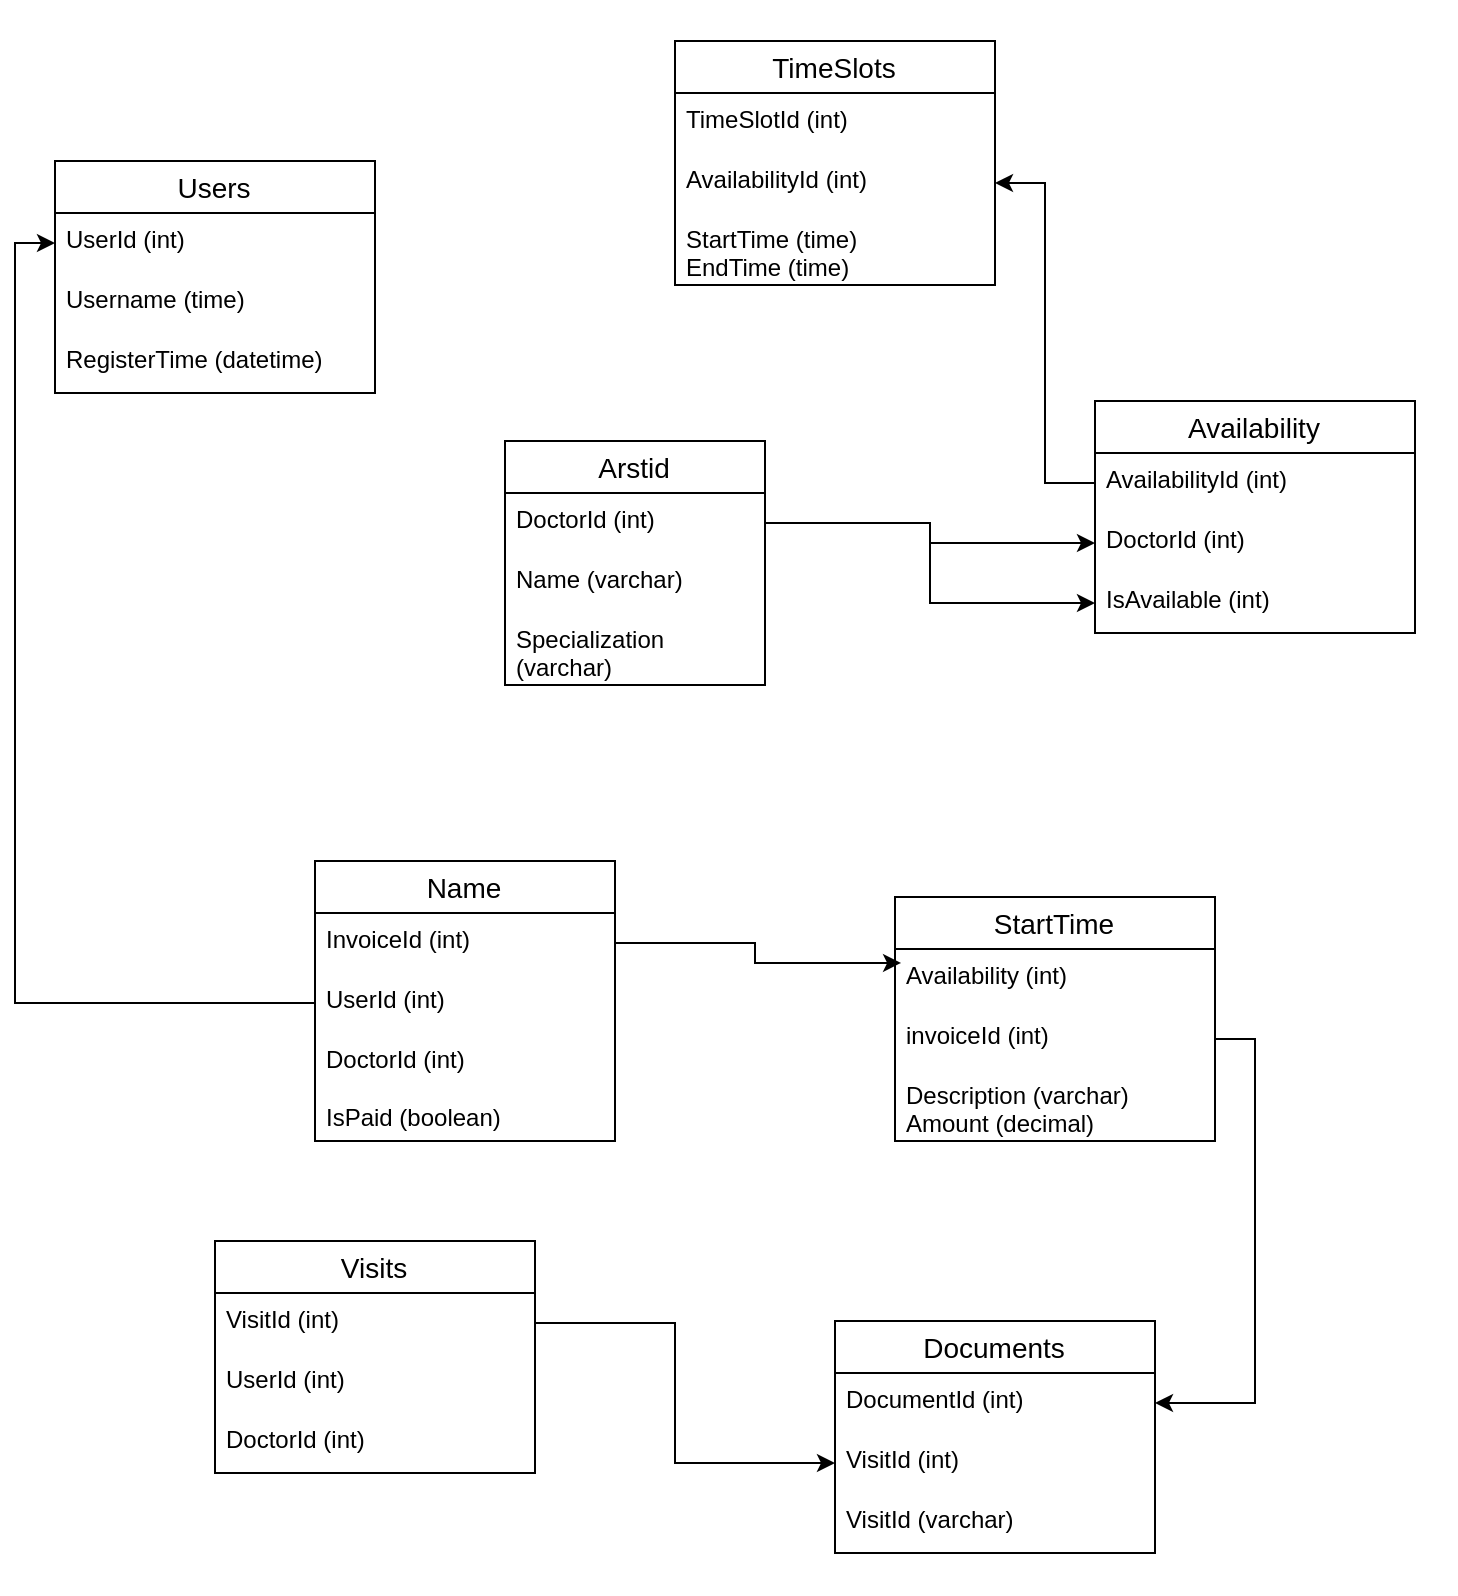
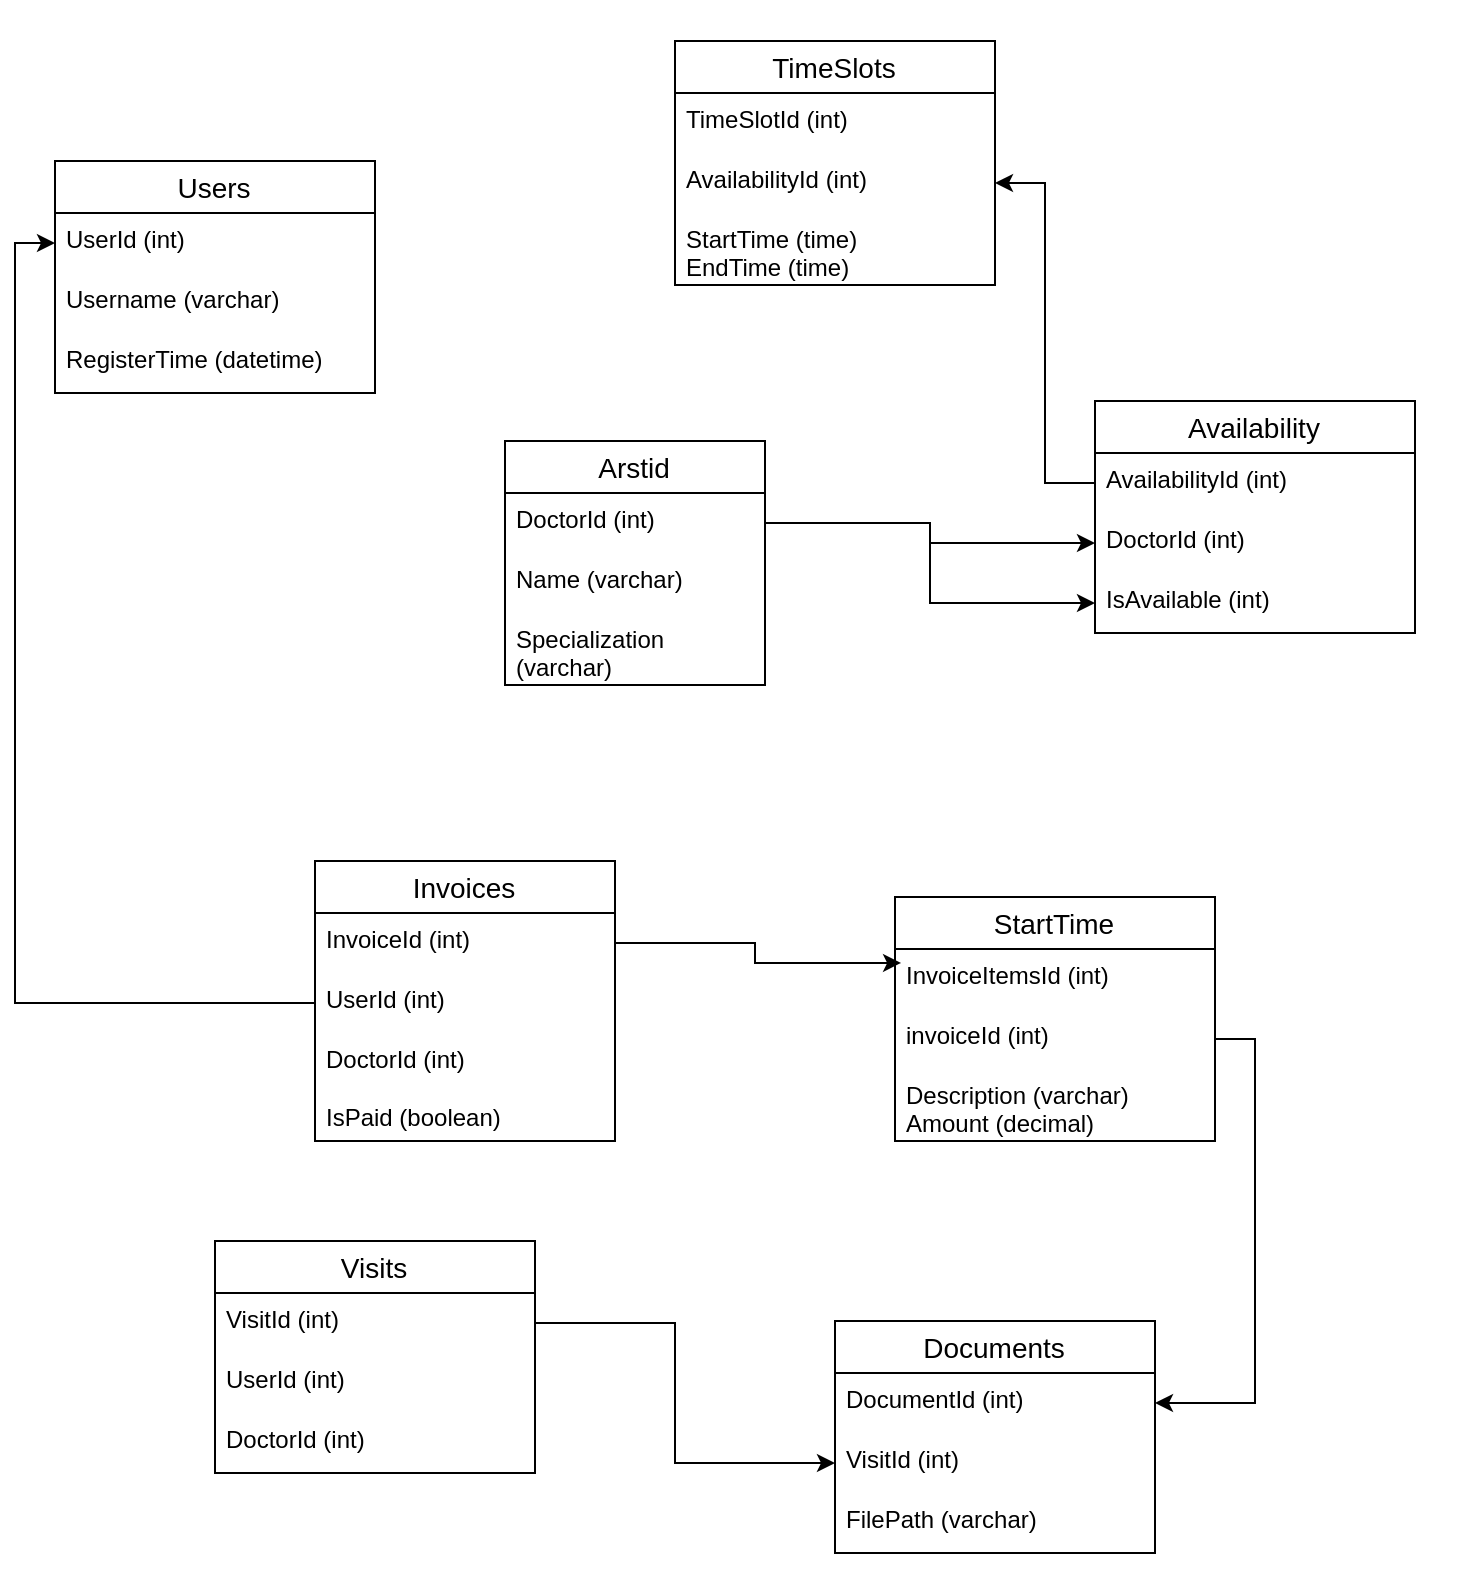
- <mxCell id="8" value="Username (time)" style="text;strokeColor=none;fillColor=none;spacingLeft=4;spacingRight=4;overflow=hidden;rotatable=0;points=[[0,0.5],[1,0.5]];portConstraint=eastwest;fontSize=12;whiteSpace=wrap;html=1;" vertex="1" parent="6"><mxGeometry y="56" width="160" height="30" as="geometry" /></mxCell>
+ <mxCell id="8" value="Username (varchar)" style="text;strokeColor=none;fillColor=none;spacingLeft=4;spacingRight=4;overflow=hidden;rotatable=0;points=[[0,0.5],[1,0.5]];portConstraint=eastwest;fontSize=12;whiteSpace=wrap;html=1;" vertex="1" parent="6"><mxGeometry y="56" width="160" height="30" as="geometry" /></mxCell>
- <mxCell id="18" value="Name" style="swimlane;fontStyle=0;childLayout=stackLayout;horizontal=1;startSize=26;horizontalStack=0;resizeParent=1;resizeParentMax=0;resizeLast=0;collapsible=1;marginBottom=0;align=center;fontSize=14;" vertex="1" parent="1"><mxGeometry x="150" y="430" width="150" height="140" as="geometry" /></mxCell>
+ <mxCell id="18" value="Invoices" style="swimlane;fontStyle=0;childLayout=stackLayout;horizontal=1;startSize=26;horizontalStack=0;resizeParent=1;resizeParentMax=0;resizeLast=0;collapsible=1;marginBottom=0;align=center;fontSize=14;" vertex="1" parent="1"><mxGeometry x="150" y="430" width="150" height="140" as="geometry" /></mxCell>
- <mxCell id="24" value="Availability (int)" style="text;strokeColor=none;fillColor=none;spacingLeft=4;spacingRight=4;overflow=hidden;rotatable=0;points=[[0,0.5],[1,0.5]];portConstraint=eastwest;fontSize=12;whiteSpace=wrap;html=1;" vertex="1" parent="23"><mxGeometry y="26" width="160" height="30" as="geometry" /></mxCell>
+ <mxCell id="24" value="InvoiceItemsId (int)" style="text;strokeColor=none;fillColor=none;spacingLeft=4;spacingRight=4;overflow=hidden;rotatable=0;points=[[0,0.5],[1,0.5]];portConstraint=eastwest;fontSize=12;whiteSpace=wrap;html=1;" vertex="1" parent="23"><mxGeometry y="26" width="160" height="30" as="geometry" /></mxCell>
- <mxCell id="34" value="VisitId (varchar)" style="text;strokeColor=none;fillColor=none;spacingLeft=4;spacingRight=4;overflow=hidden;rotatable=0;points=[[0,0.5],[1,0.5]];portConstraint=eastwest;fontSize=12;whiteSpace=wrap;html=1;" vertex="1" parent="31"><mxGeometry y="86" width="160" height="30" as="geometry" /></mxCell>
+ <mxCell id="34" value="FilePath (varchar)" style="text;strokeColor=none;fillColor=none;spacingLeft=4;spacingRight=4;overflow=hidden;rotatable=0;points=[[0,0.5],[1,0.5]];portConstraint=eastwest;fontSize=12;whiteSpace=wrap;html=1;" vertex="1" parent="31"><mxGeometry y="86" width="160" height="30" as="geometry" /></mxCell>
